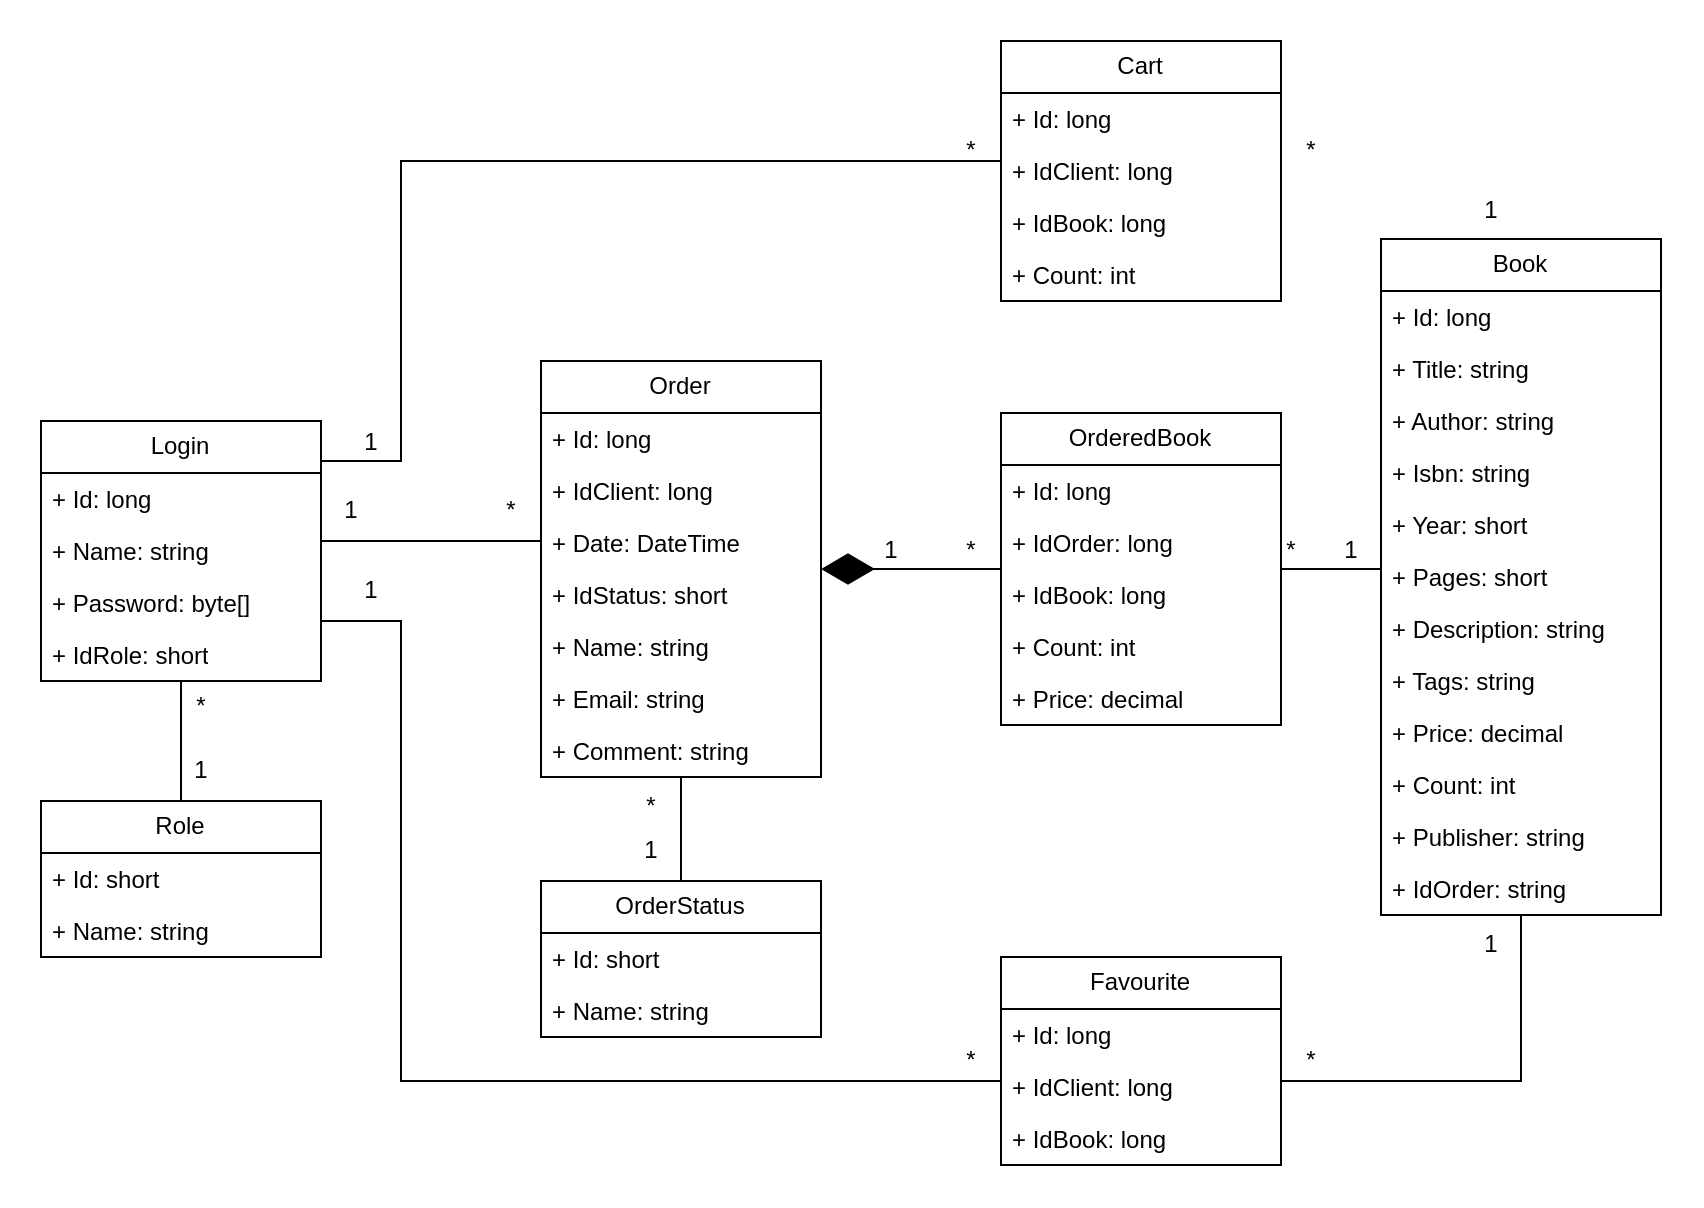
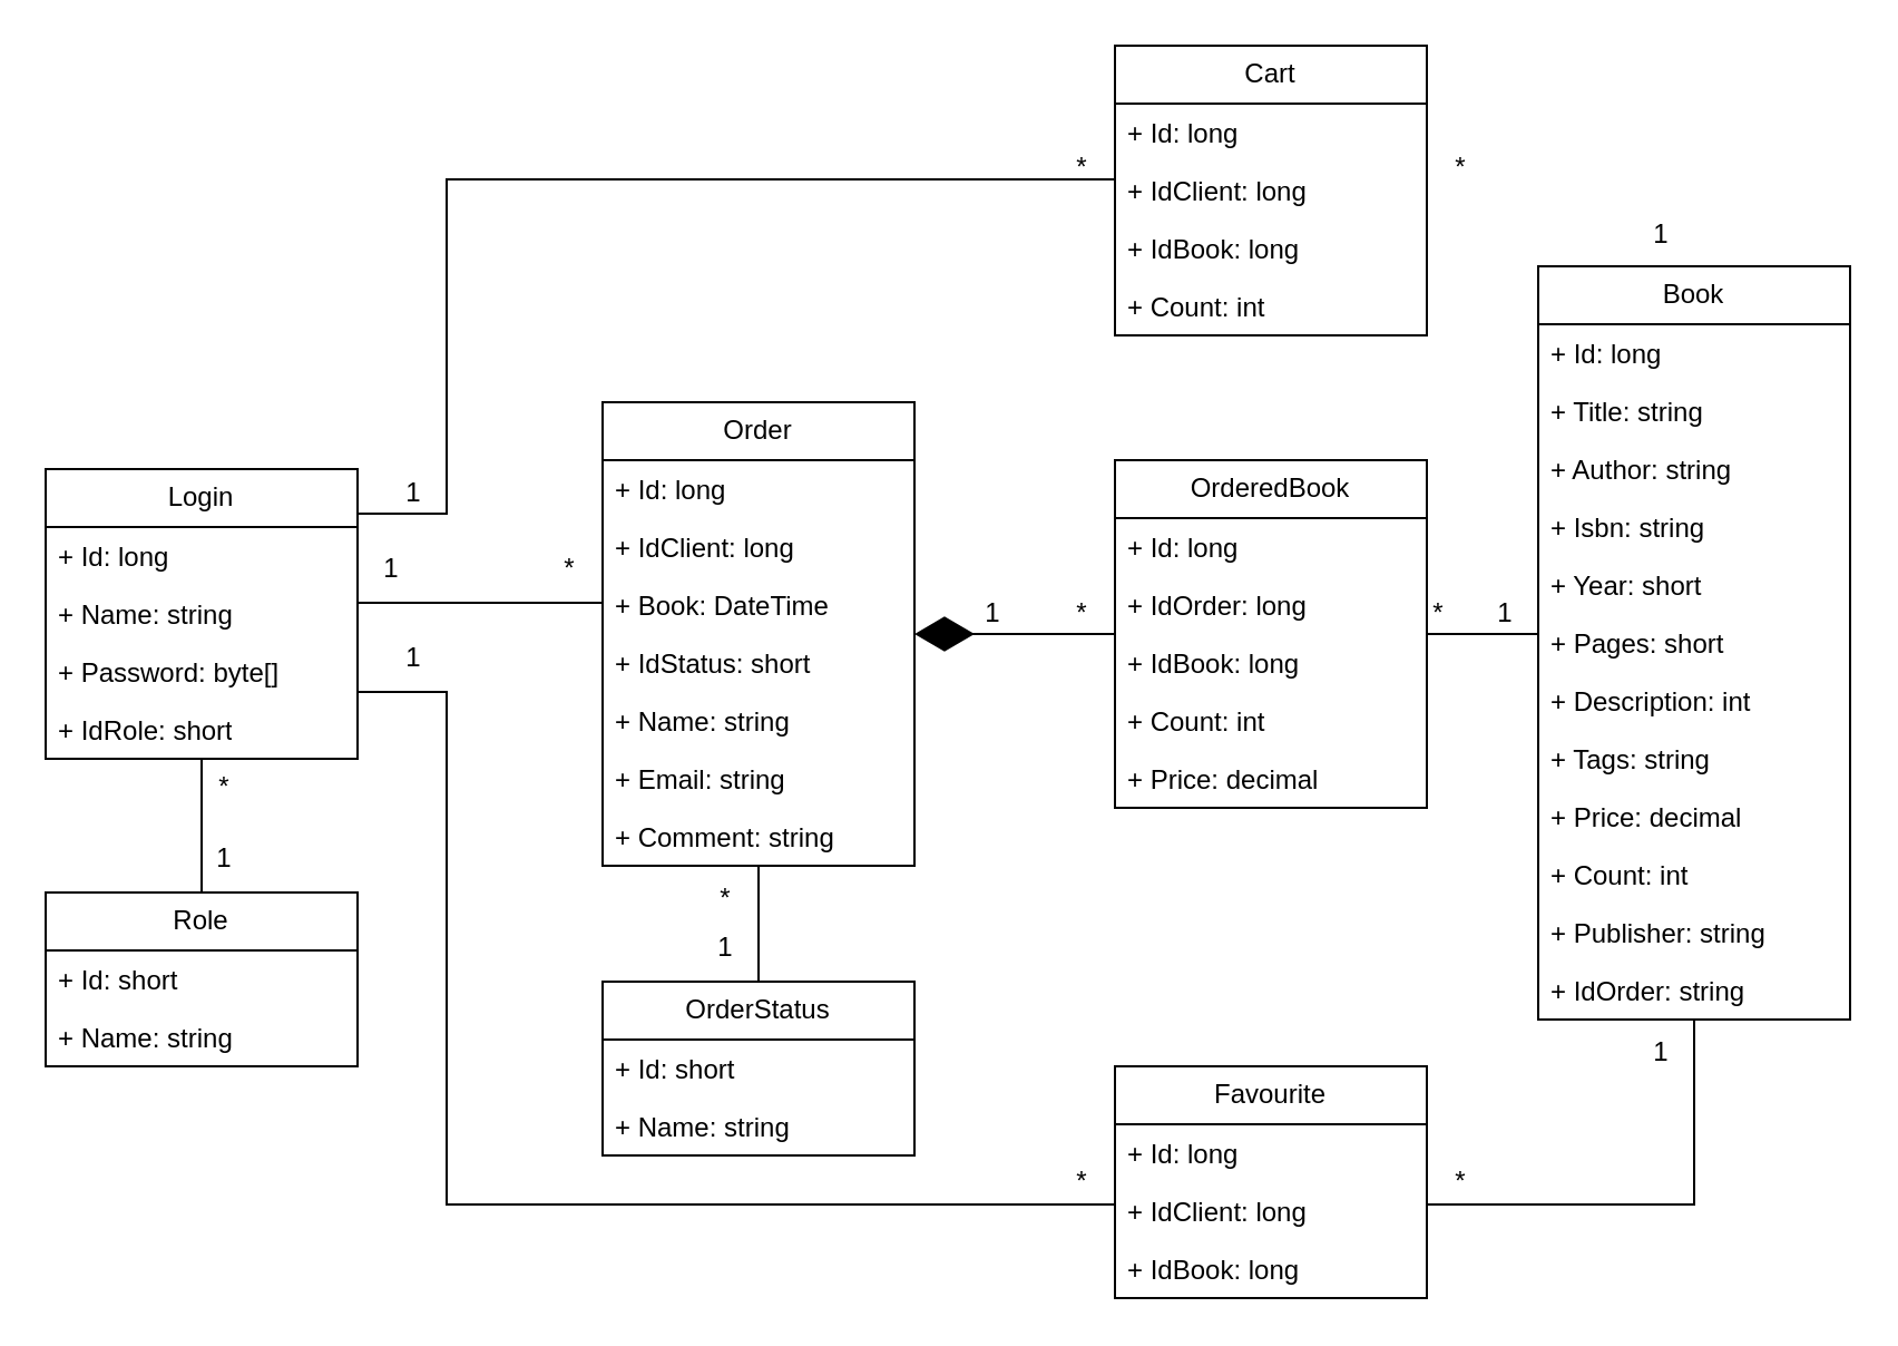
- <mxCell id="23" value="+ Date: DateTime" style="text;strokeColor=none;fillColor=none;align=left;verticalAlign=top;spacingLeft=4;spacingRight=4;overflow=hidden;rotatable=0;points=[[0,0.5],[1,0.5]];portConstraint=eastwest;whiteSpace=wrap;html=1;" parent="20" vertex="1"><mxGeometry y="78" width="140" height="26" as="geometry" /></mxCell>
+ <mxCell id="23" value="+ Book: DateTime" style="text;strokeColor=none;fillColor=none;align=left;verticalAlign=top;spacingLeft=4;spacingRight=4;overflow=hidden;rotatable=0;points=[[0,0.5],[1,0.5]];portConstraint=eastwest;whiteSpace=wrap;html=1;" parent="20" vertex="1"><mxGeometry y="78" width="140" height="26" as="geometry" /></mxCell>
- <mxCell id="9" value="+ Description: string" style="text;strokeColor=none;fillColor=none;align=left;verticalAlign=top;spacingLeft=4;spacingRight=4;overflow=hidden;rotatable=0;points=[[0,0.5],[1,0.5]];portConstraint=eastwest;whiteSpace=wrap;html=1;" parent="2" vertex="1"><mxGeometry y="182" width="140" height="26" as="geometry" /></mxCell>
+ <mxCell id="9" value="+ Description: int" style="text;strokeColor=none;fillColor=none;align=left;verticalAlign=top;spacingLeft=4;spacingRight=4;overflow=hidden;rotatable=0;points=[[0,0.5],[1,0.5]];portConstraint=eastwest;whiteSpace=wrap;html=1;" parent="2" vertex="1"><mxGeometry y="182" width="140" height="26" as="geometry" /></mxCell>
